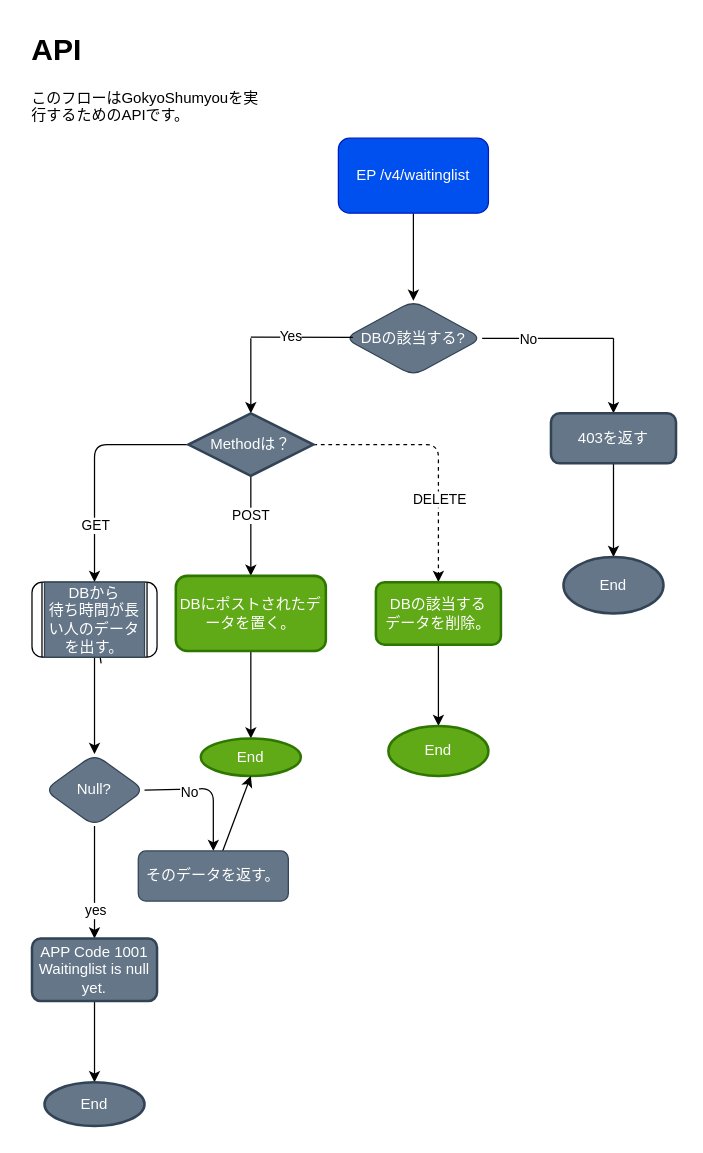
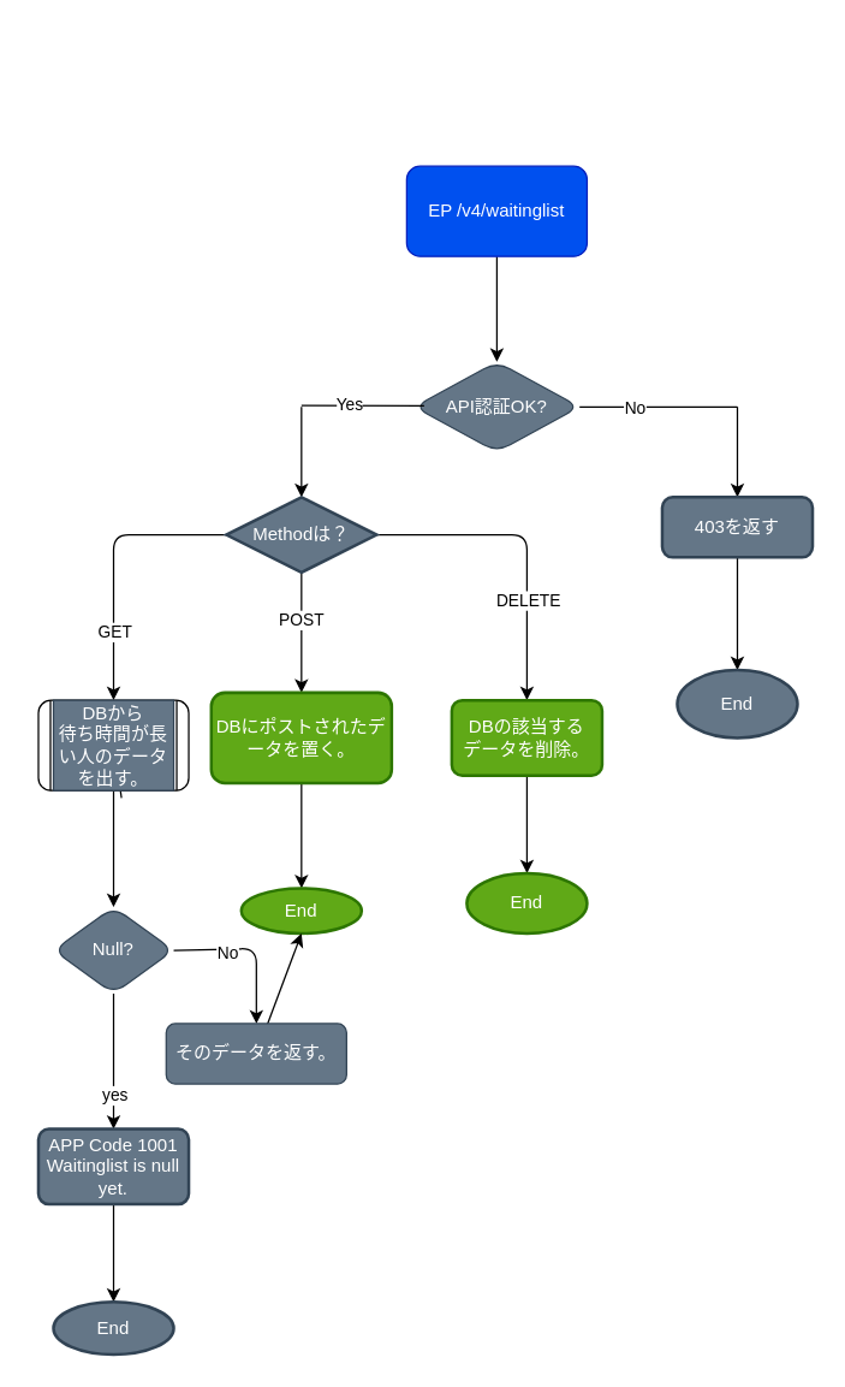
- <mxCell id="2" value="&lt;h1&gt;API&lt;/h1&gt;&lt;p&gt;このフローはGokyoShumyouを実行するためのAPIです。&lt;/p&gt;" style="text;html=1;strokeColor=none;fillColor=none;spacing=5;spacingTop=-20;whiteSpace=wrap;overflow=hidden;rounded=0;" parent="1" vertex="1"><mxGeometry x="20" y="20" width="190" height="90" as="geometry" /></mxCell>
- <mxCell id="5" value="DBの該当する?" style="rhombus;whiteSpace=wrap;html=1;rounded=1;fillColor=#647687;strokeColor=#314354;fontColor=#ffffff;" parent="1" vertex="1"><mxGeometry x="275" y="240" width="110" height="60" as="geometry" /></mxCell>
+ <mxCell id="5" value="API認証OK?" style="rhombus;whiteSpace=wrap;html=1;rounded=1;fillColor=#647687;strokeColor=#314354;fontColor=#ffffff;" parent="1" vertex="1"><mxGeometry x="275" y="240" width="110" height="60" as="geometry" /></mxCell>
- <mxCell id="17" style="edgeStyle=none;html=1;exitX=1;exitY=0.5;exitDx=0;exitDy=0;exitPerimeter=0;entryX=0.5;entryY=0;entryDx=0;entryDy=0;dashed=1;" parent="1" source="21" target="26" edge="1"><mxGeometry relative="1" as="geometry"><mxPoint x="350" y="450" as="targetPoint" /><Array as="points"><mxPoint x="350" y="355" /></Array></mxGeometry></mxCell>
+ <mxCell id="17" style="edgeStyle=none;html=1;exitX=1;exitY=0.5;exitDx=0;exitDy=0;exitPerimeter=0;entryX=0.5;entryY=0;entryDx=0;entryDy=0;" parent="1" source="21" target="26" edge="1"><mxGeometry relative="1" as="geometry"><mxPoint x="350" y="450" as="targetPoint" /><Array as="points"><mxPoint x="350" y="355" /></Array></mxGeometry></mxCell>
